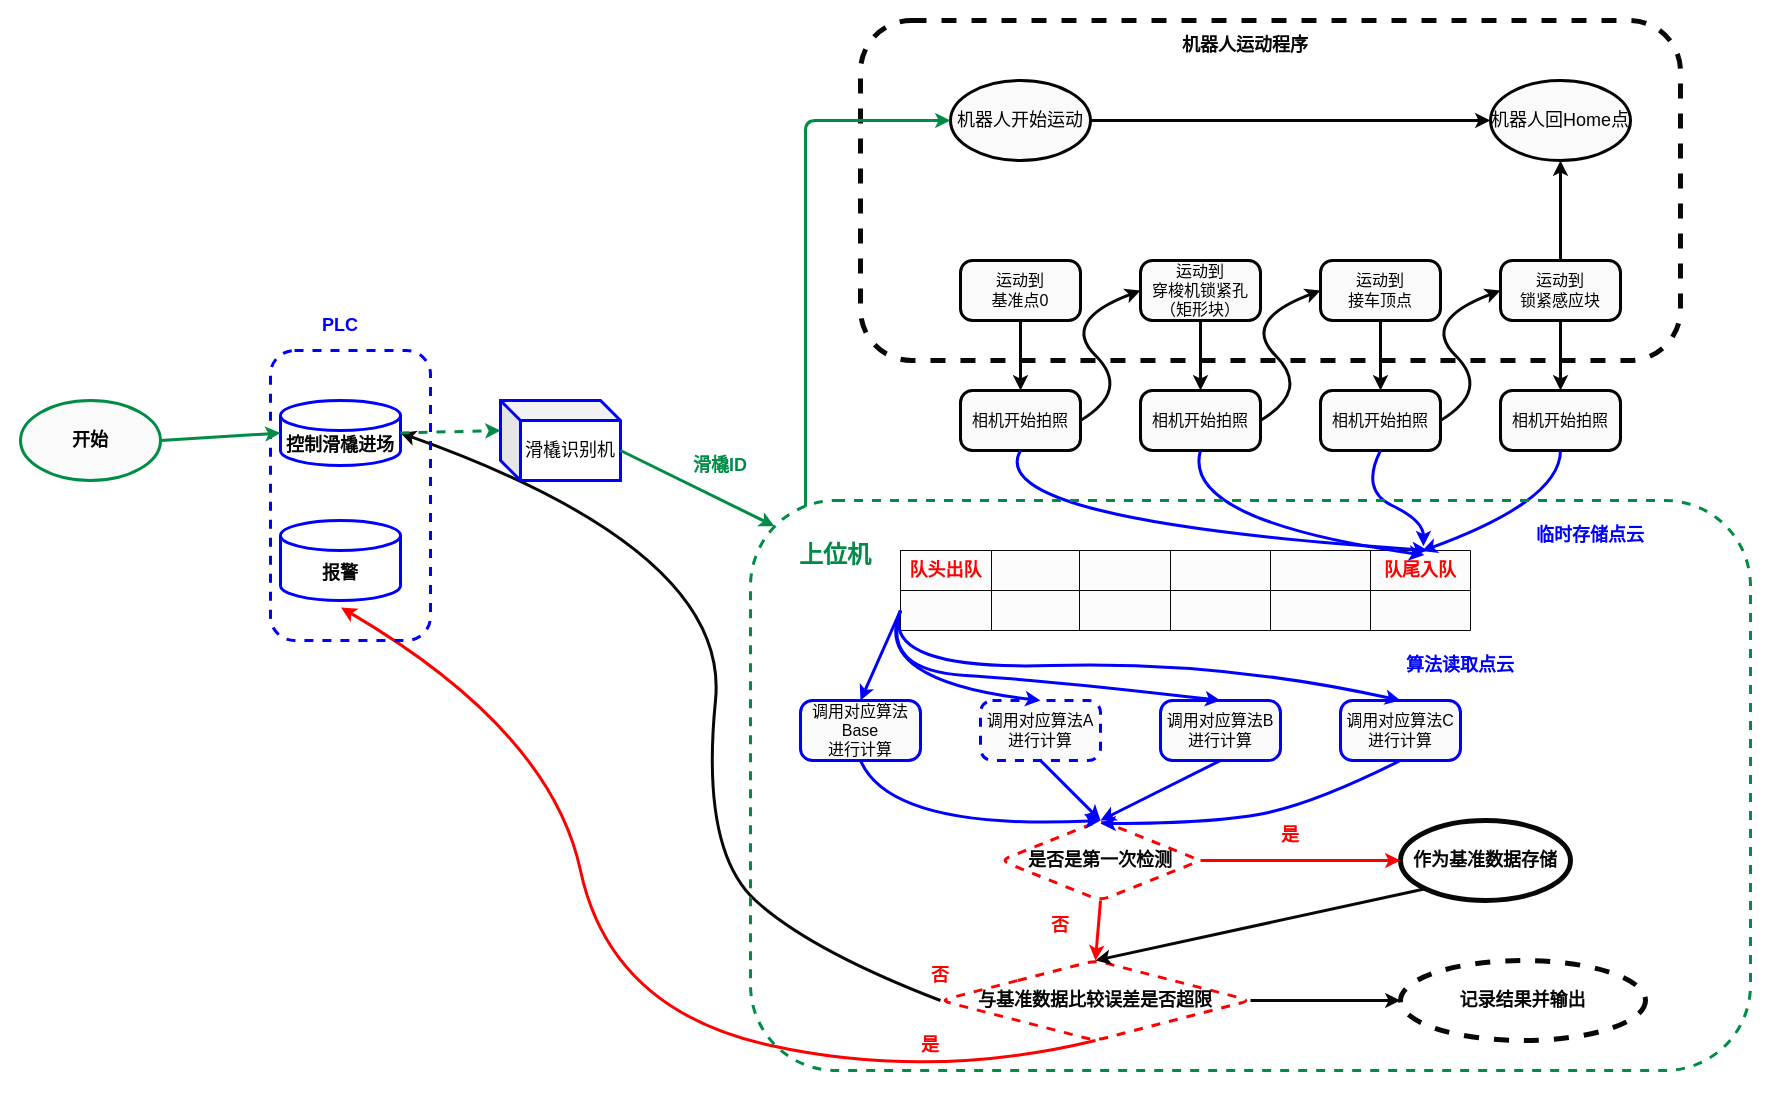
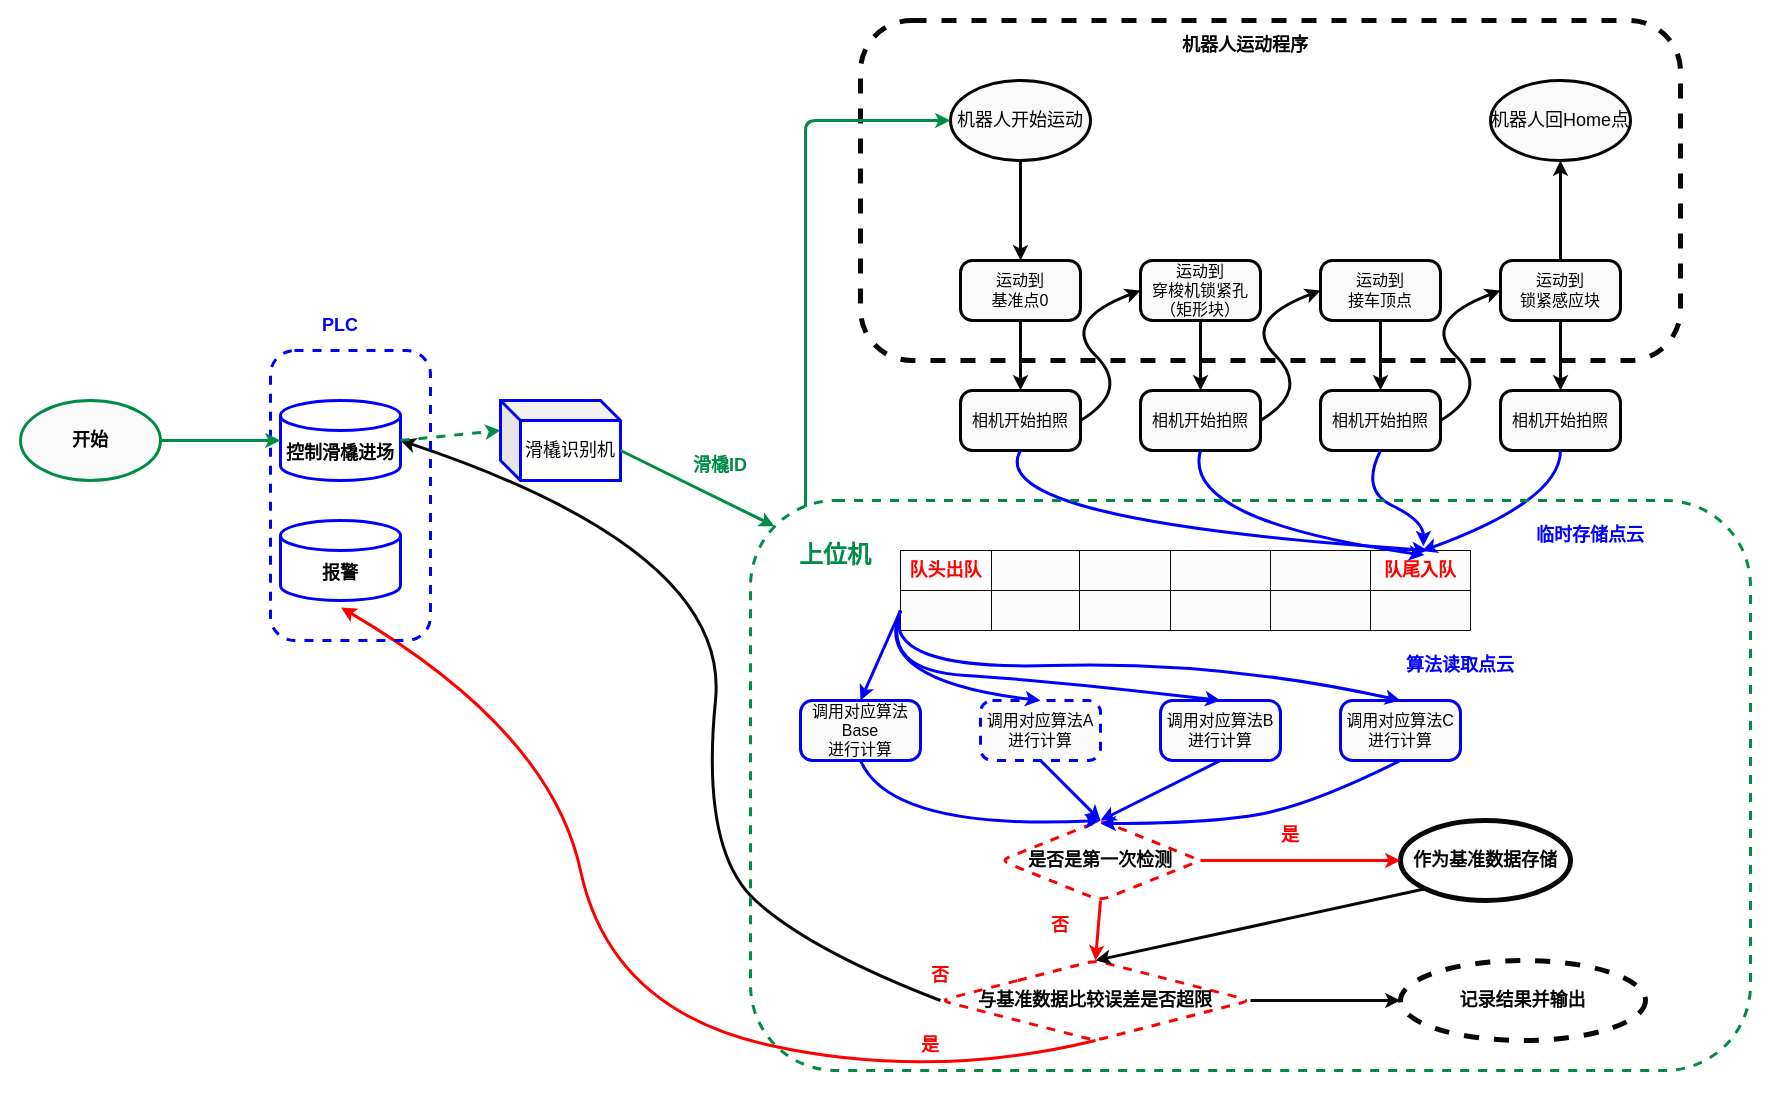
- <mxCell id="2" style="edgeStyle=none;html=1;fontSize=18;strokeColor=#050505;strokeWidth=3;" parent="1" source="3" target="24" edge="1"><mxGeometry relative="1" as="geometry" /></mxCell>
+ <mxCell id="2" style="edgeStyle=none;html=1;entryX=0.5;entryY=0;entryDx=0;entryDy=0;fontSize=18;strokeColor=#050505;strokeWidth=3;" parent="1" source="3" target="4" edge="1"><mxGeometry relative="1" as="geometry" /></mxCell>
- <mxCell id="68" value="&lt;b&gt;控制滑橇进场&lt;/b&gt;" style="shape=cylinder3;whiteSpace=wrap;html=1;boundedLbl=1;backgroundOutline=1;size=15;rounded=1;fontSize=18;fontColor=#080808;strokeColor=#0000FF;strokeWidth=3;fillColor=none;" vertex="1" parent="1"><mxGeometry x="280" y="400" width="120" height="65" as="geometry" /></mxCell>
+ <mxCell id="68" value="&lt;b&gt;控制滑橇进场&lt;/b&gt;" style="shape=cylinder3;whiteSpace=wrap;html=1;boundedLbl=1;backgroundOutline=1;size=15;rounded=1;fontSize=18;fontColor=#080808;strokeColor=#0000FF;strokeWidth=3;fillColor=none;" vertex="1" parent="1"><mxGeometry x="280" y="400" width="120" height="80" as="geometry" /></mxCell>
